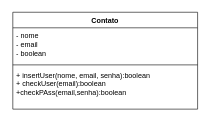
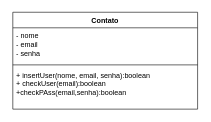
- <mxCell id="3" value="- nome&lt;div&gt;- email&lt;/div&gt;&lt;div&gt;- boolean&lt;/div&gt;" style="text;strokeColor=none;fillColor=none;align=left;verticalAlign=top;spacingLeft=4;spacingRight=4;overflow=hidden;rotatable=0;points=[[0,0.5],[1,0.5]];portConstraint=eastwest;whiteSpace=wrap;html=1;" vertex="1" parent="2"><mxGeometry y="26" width="309" height="58" as="geometry" /></mxCell>
+ <mxCell id="3" value="- nome&lt;div&gt;- email&lt;/div&gt;&lt;div&gt;- senha&lt;/div&gt;" style="text;strokeColor=none;fillColor=none;align=left;verticalAlign=top;spacingLeft=4;spacingRight=4;overflow=hidden;rotatable=0;points=[[0,0.5],[1,0.5]];portConstraint=eastwest;whiteSpace=wrap;html=1;" vertex="1" parent="2"><mxGeometry y="26" width="309" height="58" as="geometry" /></mxCell>
